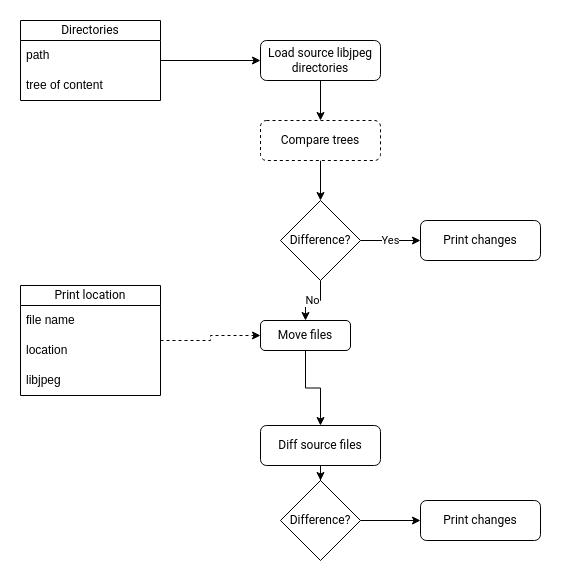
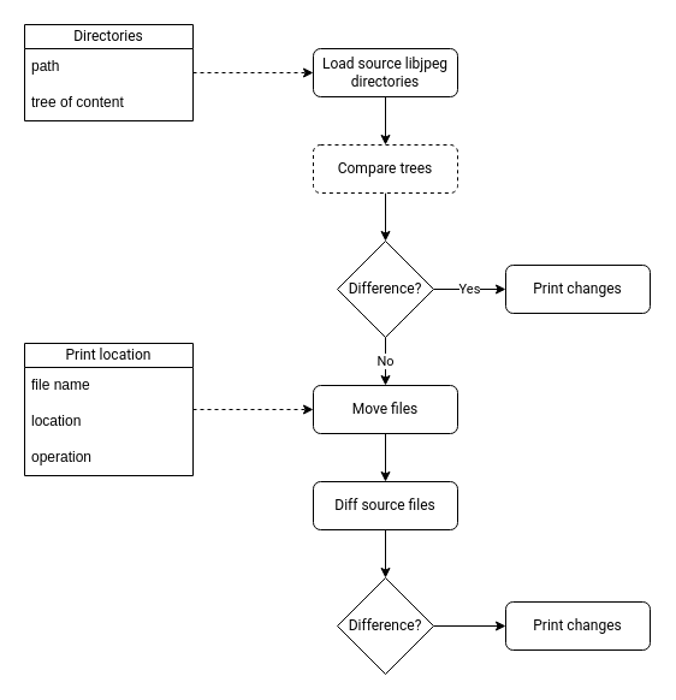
- <mxCell id="4" style="edgeStyle=orthogonalEdgeStyle;rounded=0;orthogonalLoop=1;jettySize=auto;html=1;entryX=0;entryY=0.5;entryDx=0;entryDy=0;dashed=0;" edge="1" parent="1" source="5" target="3"><mxGeometry relative="1" as="geometry" /></mxCell>
+ <mxCell id="4" style="edgeStyle=orthogonalEdgeStyle;rounded=0;orthogonalLoop=1;jettySize=auto;html=1;entryX=0;entryY=0.5;entryDx=0;entryDy=0;dashed=1;" edge="1" parent="1" source="5" target="3"><mxGeometry relative="1" as="geometry" /></mxCell>
- <mxCell id="15" value="Move files" style="rounded=1;whiteSpace=wrap;html=1;fontFamily=Roboto;fontSource=https%3A%2F%2Ffonts.googleapis.com%2Fcss%3Ffamily%3DRoboto;" vertex="1" parent="1"><mxGeometry x="260" y="320" width="90" height="30" as="geometry" /></mxCell>
+ <mxCell id="15" value="Move files" style="rounded=1;whiteSpace=wrap;html=1;fontFamily=Roboto;fontSource=https%3A%2F%2Ffonts.googleapis.com%2Fcss%3Ffamily%3DRoboto;" vertex="1" parent="1"><mxGeometry x="260" y="320" width="120" height="40" as="geometry" /></mxCell>
- <mxCell id="20" value="libjpeg" style="text;strokeColor=none;fillColor=none;align=left;verticalAlign=middle;spacingLeft=4;spacingRight=4;overflow=hidden;points=[[0,0.5],[1,0.5]];portConstraint=eastwest;rotatable=0;whiteSpace=wrap;html=1;" vertex="1" parent="17"><mxGeometry y="80" width="140" height="30" as="geometry" /></mxCell>
+ <mxCell id="20" value="operation" style="text;strokeColor=none;fillColor=none;align=left;verticalAlign=middle;spacingLeft=4;spacingRight=4;overflow=hidden;points=[[0,0.5],[1,0.5]];portConstraint=eastwest;rotatable=0;whiteSpace=wrap;html=1;" vertex="1" parent="17"><mxGeometry y="80" width="140" height="30" as="geometry" /></mxCell>
- <mxCell id="22" value="Diff source files" style="rounded=1;whiteSpace=wrap;html=1;fontFamily=Roboto;fontSource=https%3A%2F%2Ffonts.googleapis.com%2Fcss%3Ffamily%3DRoboto;" vertex="1" parent="1"><mxGeometry x="260" y="425" width="120" height="40" as="geometry" /></mxCell>
+ <mxCell id="22" value="Diff source files" style="rounded=1;whiteSpace=wrap;html=1;fontFamily=Roboto;fontSource=https%3A%2F%2Ffonts.googleapis.com%2Fcss%3Ffamily%3DRoboto;" vertex="1" parent="1"><mxGeometry x="260" y="400" width="120" height="40" as="geometry" /></mxCell>
